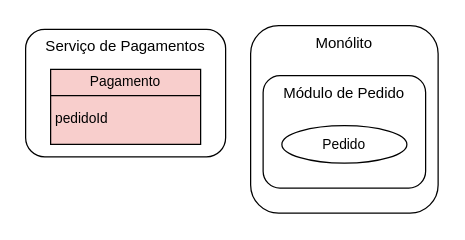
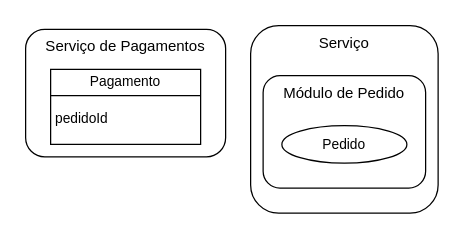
- <mxCell id="3" value="Monólito" style="rounded=1;whiteSpace=wrap;html=1;verticalAlign=top;" parent="1" vertex="1"><mxGeometry x="200" y="20" width="150" height="150" as="geometry" /></mxCell>
+ <mxCell id="3" value="Serviço" style="rounded=1;whiteSpace=wrap;html=1;verticalAlign=top;" parent="1" vertex="1"><mxGeometry x="200" y="20" width="150" height="150" as="geometry" /></mxCell>
- <mxCell id="5" value="Pagamento" style="rounded=0;whiteSpace=wrap;html=1;fontSize=11;align=center;verticalAlign=top;spacing=-1;fillColor=#f8cecc;" vertex="1" parent="1"><mxGeometry x="40" y="55" width="120" height="60" as="geometry" /></mxCell>
+ <mxCell id="5" value="Pagamento" style="rounded=0;whiteSpace=wrap;html=1;fontSize=11;align=center;verticalAlign=top;spacing=-1;" vertex="1" parent="1"><mxGeometry x="40" y="55" width="120" height="60" as="geometry" /></mxCell>
